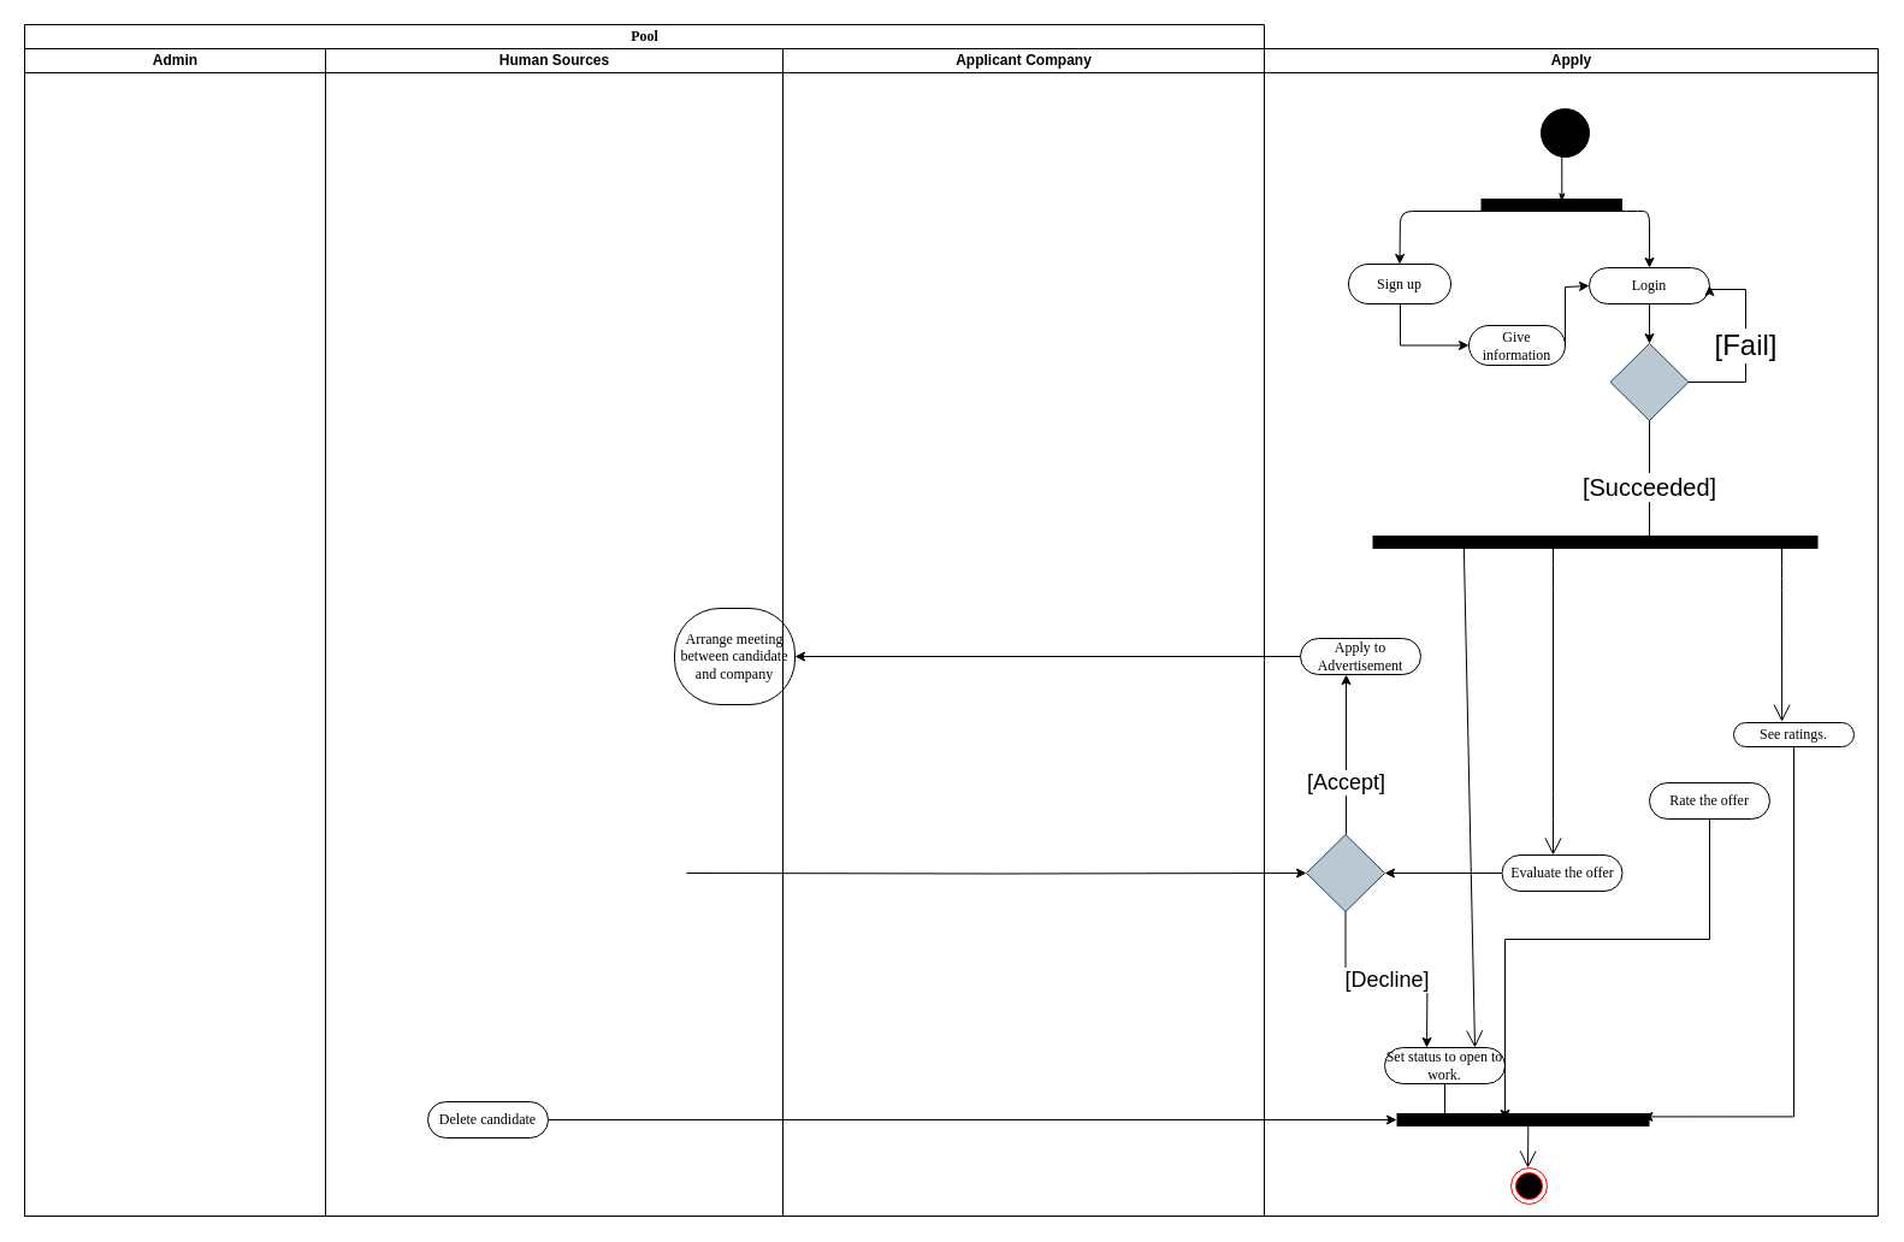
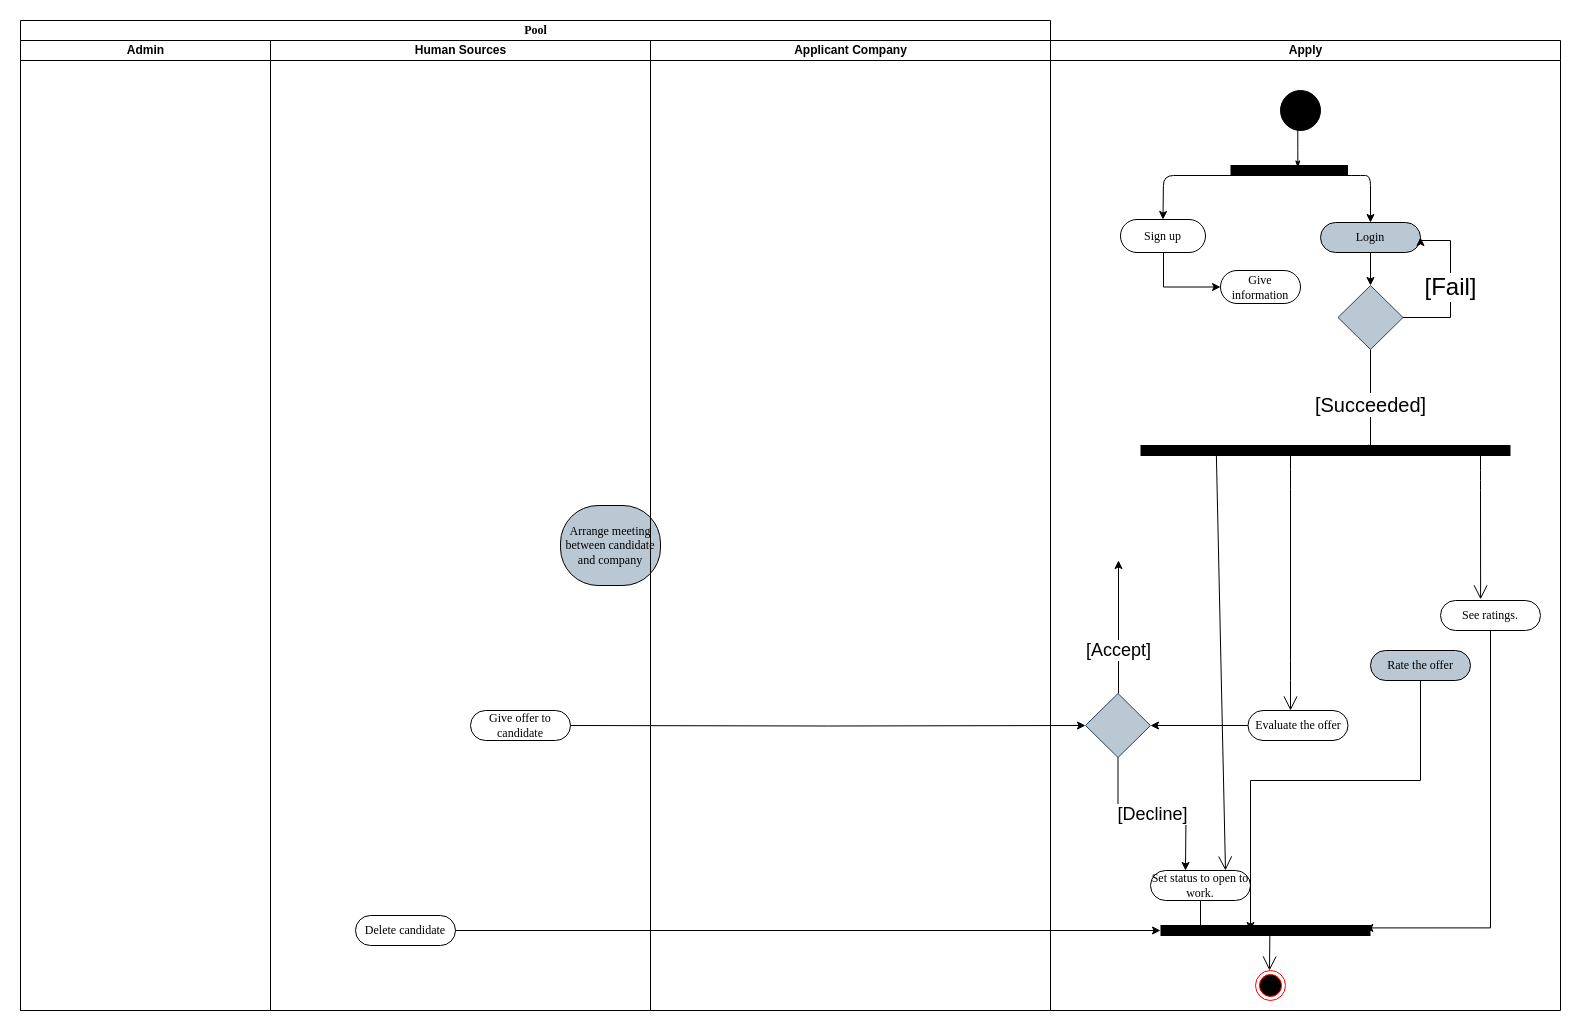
- <mxCell id="14" value="Login" style="rounded=1;whiteSpace=wrap;html=1;shadow=0;comic=0;labelBackgroundColor=none;strokeWidth=1;fontFamily=Verdana;fontSize=12;align=center;arcSize=50;" vertex="1" parent="10"><mxGeometry x="270" y="182" width="100" height="30" as="geometry" /></mxCell>
+ <mxCell id="14" value="Login" style="rounded=1;whiteSpace=wrap;html=1;shadow=0;comic=0;labelBackgroundColor=none;strokeWidth=1;fontFamily=Verdana;fontSize=12;align=center;arcSize=50;fillColor=#bac8d3;" vertex="1" parent="10"><mxGeometry x="270" y="182" width="100" height="30" as="geometry" /></mxCell>
- <mxCell id="25" style="edgeStyle=orthogonalEdgeStyle;rounded=0;orthogonalLoop=1;jettySize=auto;html=1;exitX=1;exitY=0.5;exitDx=0;exitDy=0;entryX=0;entryY=0.5;entryDx=0;entryDy=0;" edge="1" parent="10" source="26" target="14"><mxGeometry relative="1" as="geometry"><Array as="points"><mxPoint x="270" y="198" /></Array></mxGeometry></mxCell>
- <mxCell id="7" value="Arrange meeting between candidate and company" style="rounded=1;whiteSpace=wrap;html=1;shadow=0;comic=0;labelBackgroundColor=none;strokeWidth=1;fontFamily=Verdana;fontSize=12;align=center;arcSize=47;" vertex="1" parent="4"><mxGeometry x="290" y="465" width="100" height="80" as="geometry" /></mxCell>
+ <mxCell id="7" value="Arrange meeting between candidate and company" style="rounded=1;whiteSpace=wrap;html=1;shadow=0;comic=0;labelBackgroundColor=none;strokeWidth=1;fontFamily=Verdana;fontSize=12;align=center;arcSize=47;fillColor=#bac8d3;" vertex="1" parent="4"><mxGeometry x="290" y="465" width="100" height="80" as="geometry" /></mxCell>
- <mxCell id="47" style="edgeStyle=orthogonalEdgeStyle;rounded=0;orthogonalLoop=1;jettySize=auto;html=1;exitX=0;exitY=0.5;exitDx=0;exitDy=0;" edge="1" parent="1" source="32" target="7"><mxGeometry relative="1" as="geometry" /></mxCell>
- <mxCell id="32" value="Apply to Advertisement" style="rounded=1;whiteSpace=wrap;html=1;shadow=0;comic=0;labelBackgroundColor=none;strokeWidth=1;fontFamily=Verdana;fontSize=12;align=center;arcSize=50;" vertex="1" parent="10"><mxGeometry x="30" y="490" width="100" height="30" as="geometry" /></mxCell>
- <mxCell id="31" value="See ratings." style="rounded=1;whiteSpace=wrap;html=1;shadow=0;comic=0;labelBackgroundColor=none;strokeWidth=1;fontFamily=Verdana;fontSize=12;align=center;arcSize=50;" vertex="1" parent="10"><mxGeometry x="390" y="560" width="100" height="20" as="geometry" /></mxCell>
+ <mxCell id="31" value="See ratings." style="rounded=1;whiteSpace=wrap;html=1;shadow=0;comic=0;labelBackgroundColor=none;strokeWidth=1;fontFamily=Verdana;fontSize=12;align=center;arcSize=50;" vertex="1" parent="10"><mxGeometry x="390" y="560" width="100" height="30" as="geometry" /></mxCell>
- <mxCell id="30" value="Rate the offer" style="rounded=1;whiteSpace=wrap;html=1;shadow=0;comic=0;labelBackgroundColor=none;strokeWidth=1;fontFamily=Verdana;fontSize=12;align=center;arcSize=50;" vertex="1" parent="10"><mxGeometry x="320" y="610" width="100" height="30" as="geometry" /></mxCell>
+ <mxCell id="30" value="Rate the offer" style="rounded=1;whiteSpace=wrap;html=1;shadow=0;comic=0;labelBackgroundColor=none;strokeWidth=1;fontFamily=Verdana;fontSize=12;align=center;arcSize=50;fillColor=#bac8d3;" vertex="1" parent="10"><mxGeometry x="320" y="610" width="100" height="30" as="geometry" /></mxCell>
+ <mxCell id="6" value="Give offer to candidate" style="rounded=1;whiteSpace=wrap;html=1;shadow=0;comic=0;labelBackgroundColor=none;strokeWidth=1;fontFamily=Verdana;fontSize=12;align=center;arcSize=50;" vertex="1" parent="4"><mxGeometry x="200" y="670" width="100" height="30" as="geometry" /></mxCell>
